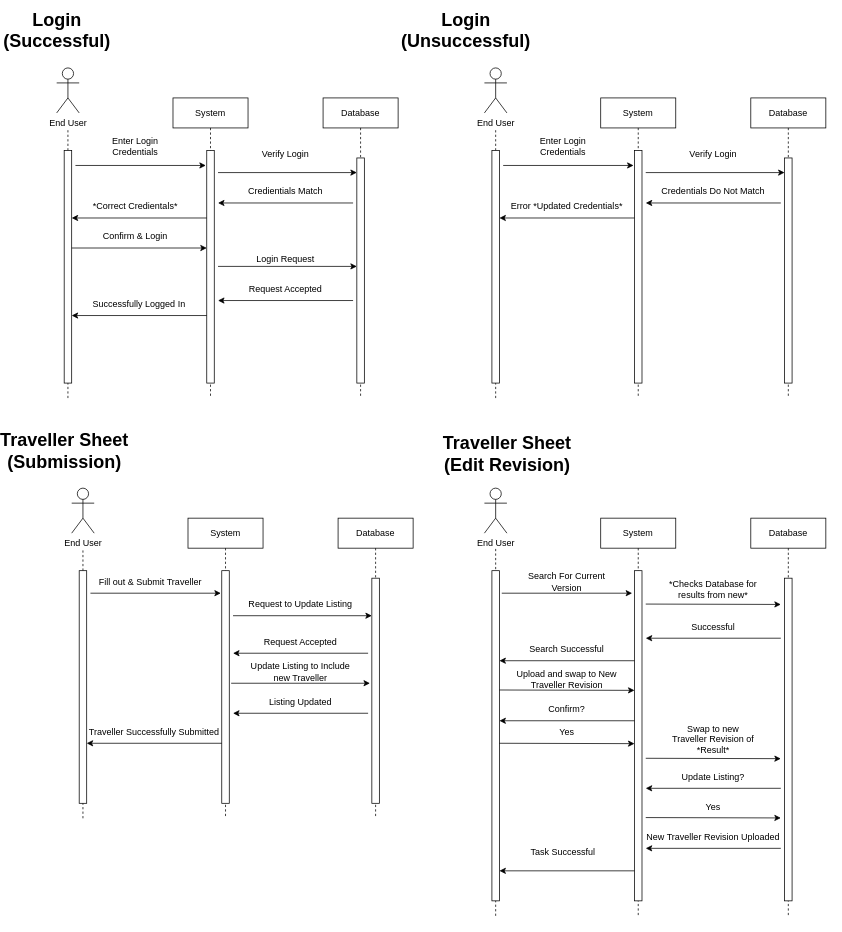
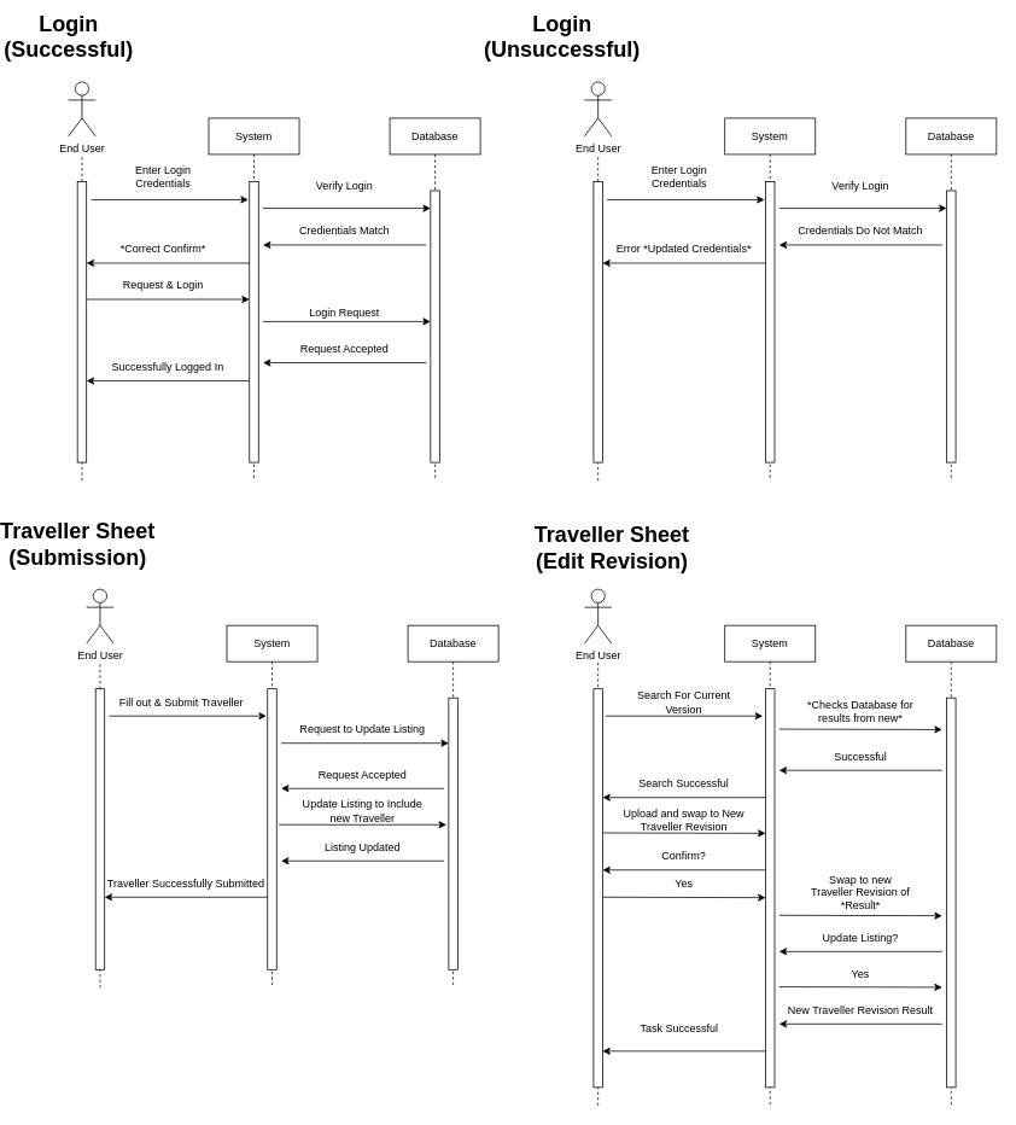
- <mxCell id="17" value="*Correct Credientals*" style="text;html=1;align=center;verticalAlign=middle;whiteSpace=wrap;rounded=0;" vertex="1" parent="1"><mxGeometry x="115" y="260" width="120" height="30" as="geometry" /></mxCell>
+ <mxCell id="17" value="*Correct Confirm*" style="text;html=1;align=center;verticalAlign=middle;whiteSpace=wrap;rounded=0;" vertex="1" parent="1"><mxGeometry x="115" y="260" width="120" height="30" as="geometry" /></mxCell>
- <mxCell id="19" value="Confirm &amp;amp; Login" style="text;html=1;align=center;verticalAlign=middle;whiteSpace=wrap;rounded=0;" vertex="1" parent="1"><mxGeometry x="115" y="300" width="120" height="30" as="geometry" /></mxCell>
+ <mxCell id="19" value="Request &amp;amp; Login" style="text;html=1;align=center;verticalAlign=middle;whiteSpace=wrap;rounded=0;" vertex="1" parent="1"><mxGeometry x="115" y="300" width="120" height="30" as="geometry" /></mxCell>
- <mxCell id="91" value="New Traveller Revision Uploaded" style="text;html=1;align=center;verticalAlign=middle;whiteSpace=wrap;rounded=0;" vertex="1" parent="1"><mxGeometry x="855" y="1100" width="180" height="30" as="geometry" /></mxCell>
+ <mxCell id="91" value="New Traveller Revision Result" style="text;html=1;align=center;verticalAlign=middle;whiteSpace=wrap;rounded=0;" vertex="1" parent="1"><mxGeometry x="855" y="1100" width="180" height="30" as="geometry" /></mxCell>
